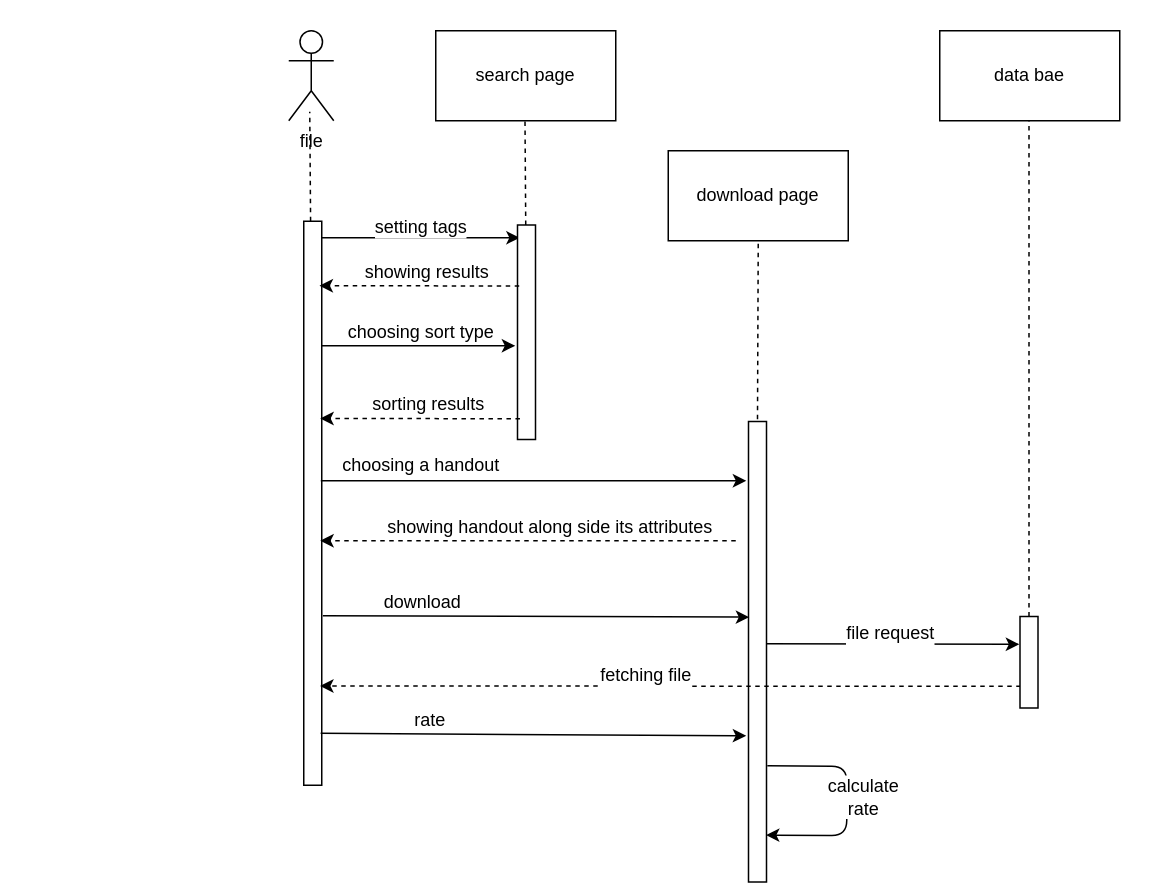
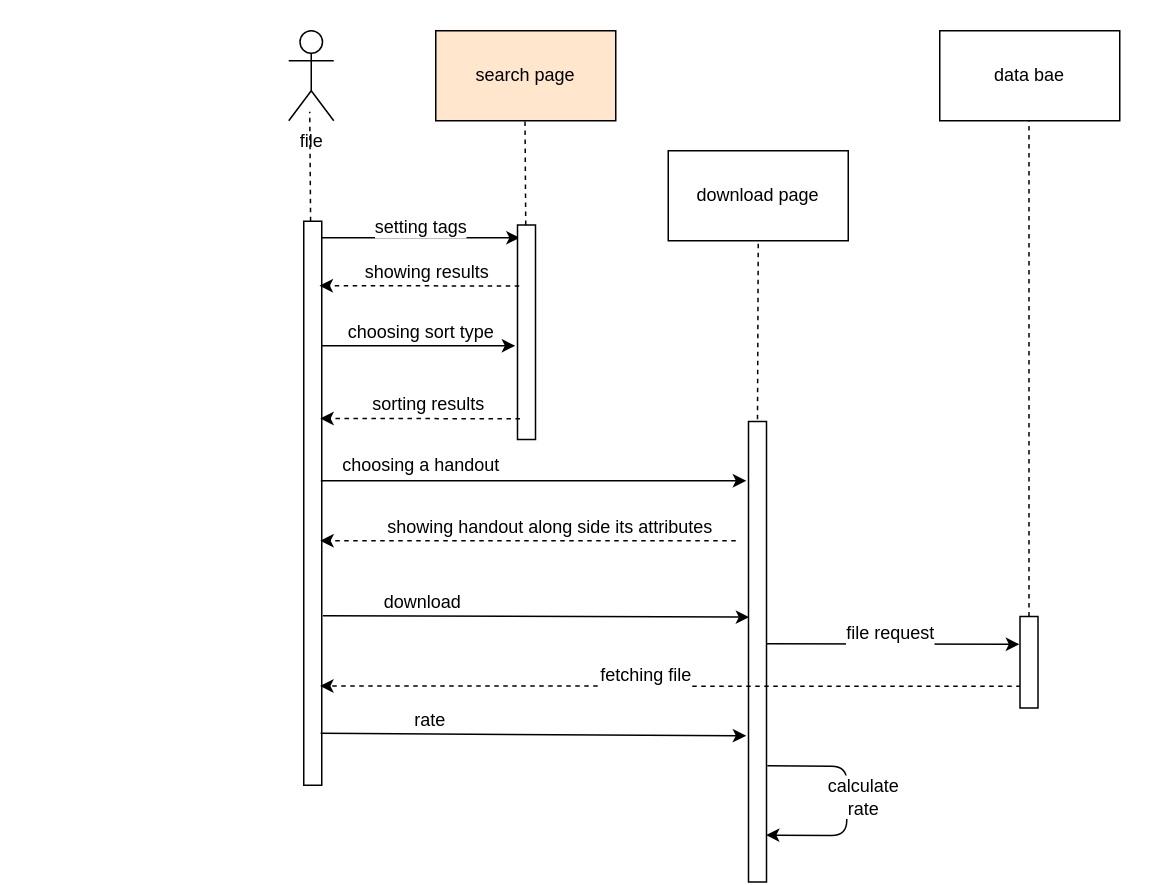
- <mxCell id="2" value="search page" style="rounded=0;whiteSpace=wrap;html=1;" vertex="1" parent="1"><mxGeometry x="290" y="20" width="120" height="60" as="geometry" /></mxCell>
+ <mxCell id="2" value="search page" style="rounded=0;whiteSpace=wrap;html=1;fillColor=#ffe6cc;" vertex="1" parent="1"><mxGeometry x="290" y="20" width="120" height="60" as="geometry" /></mxCell>
